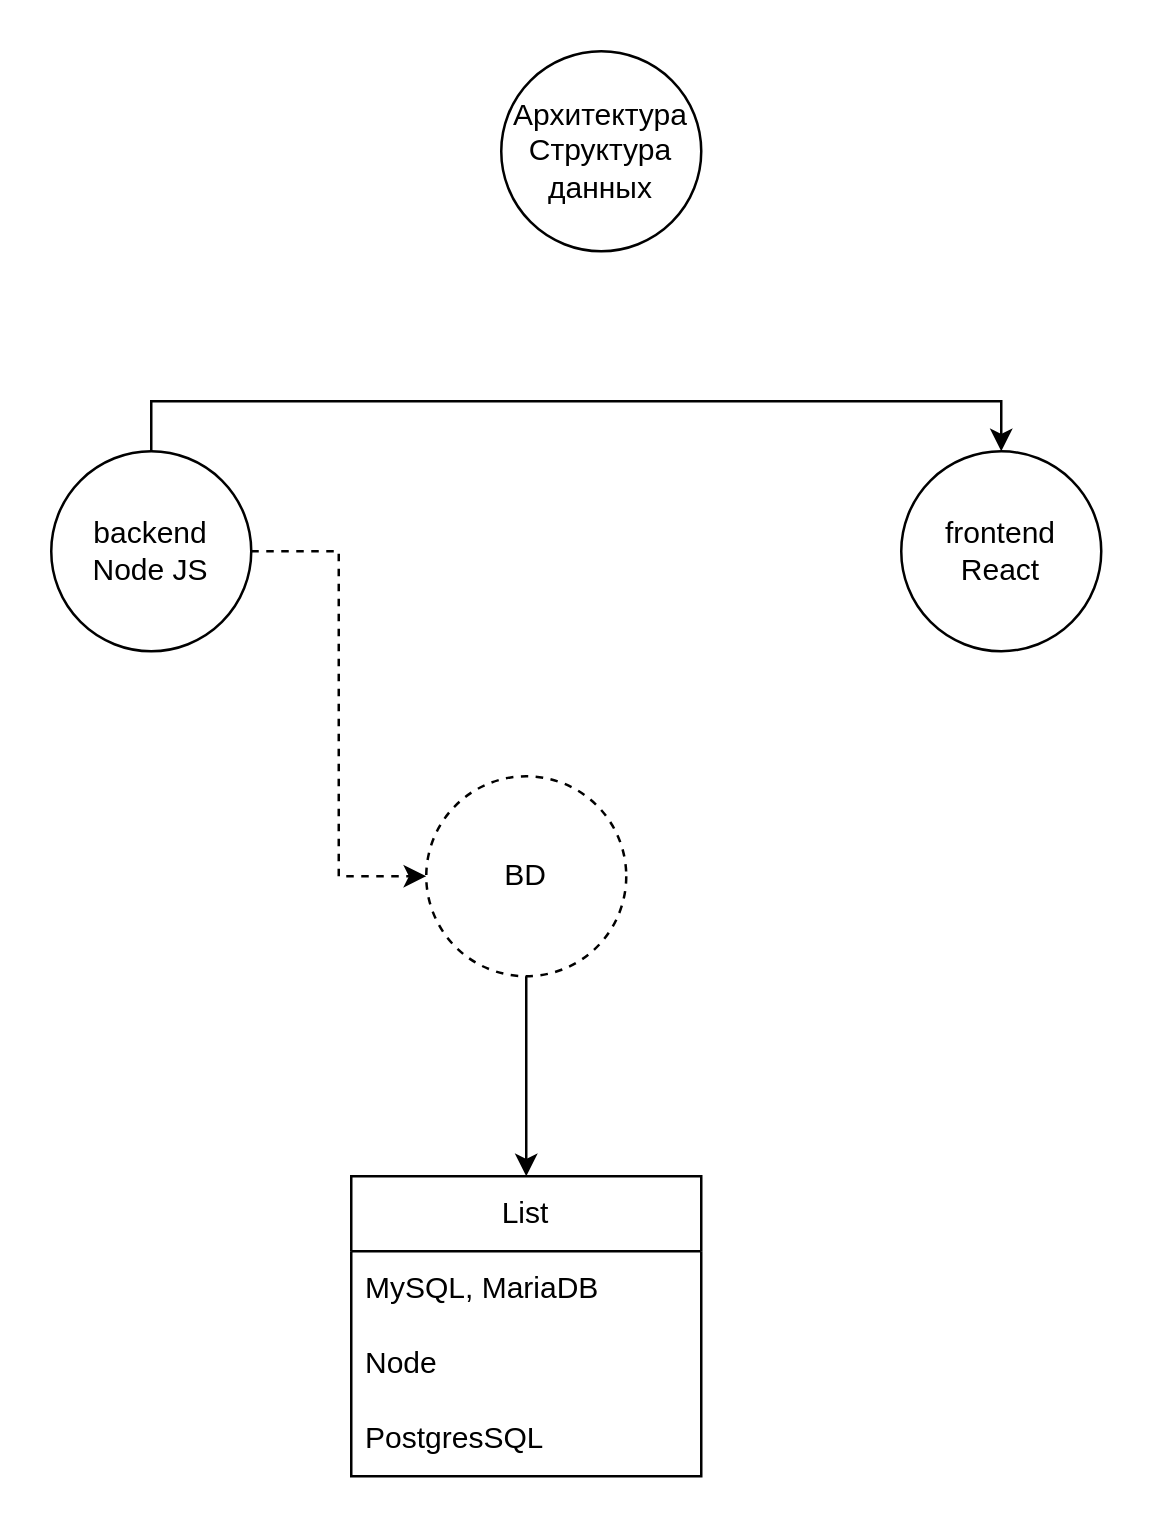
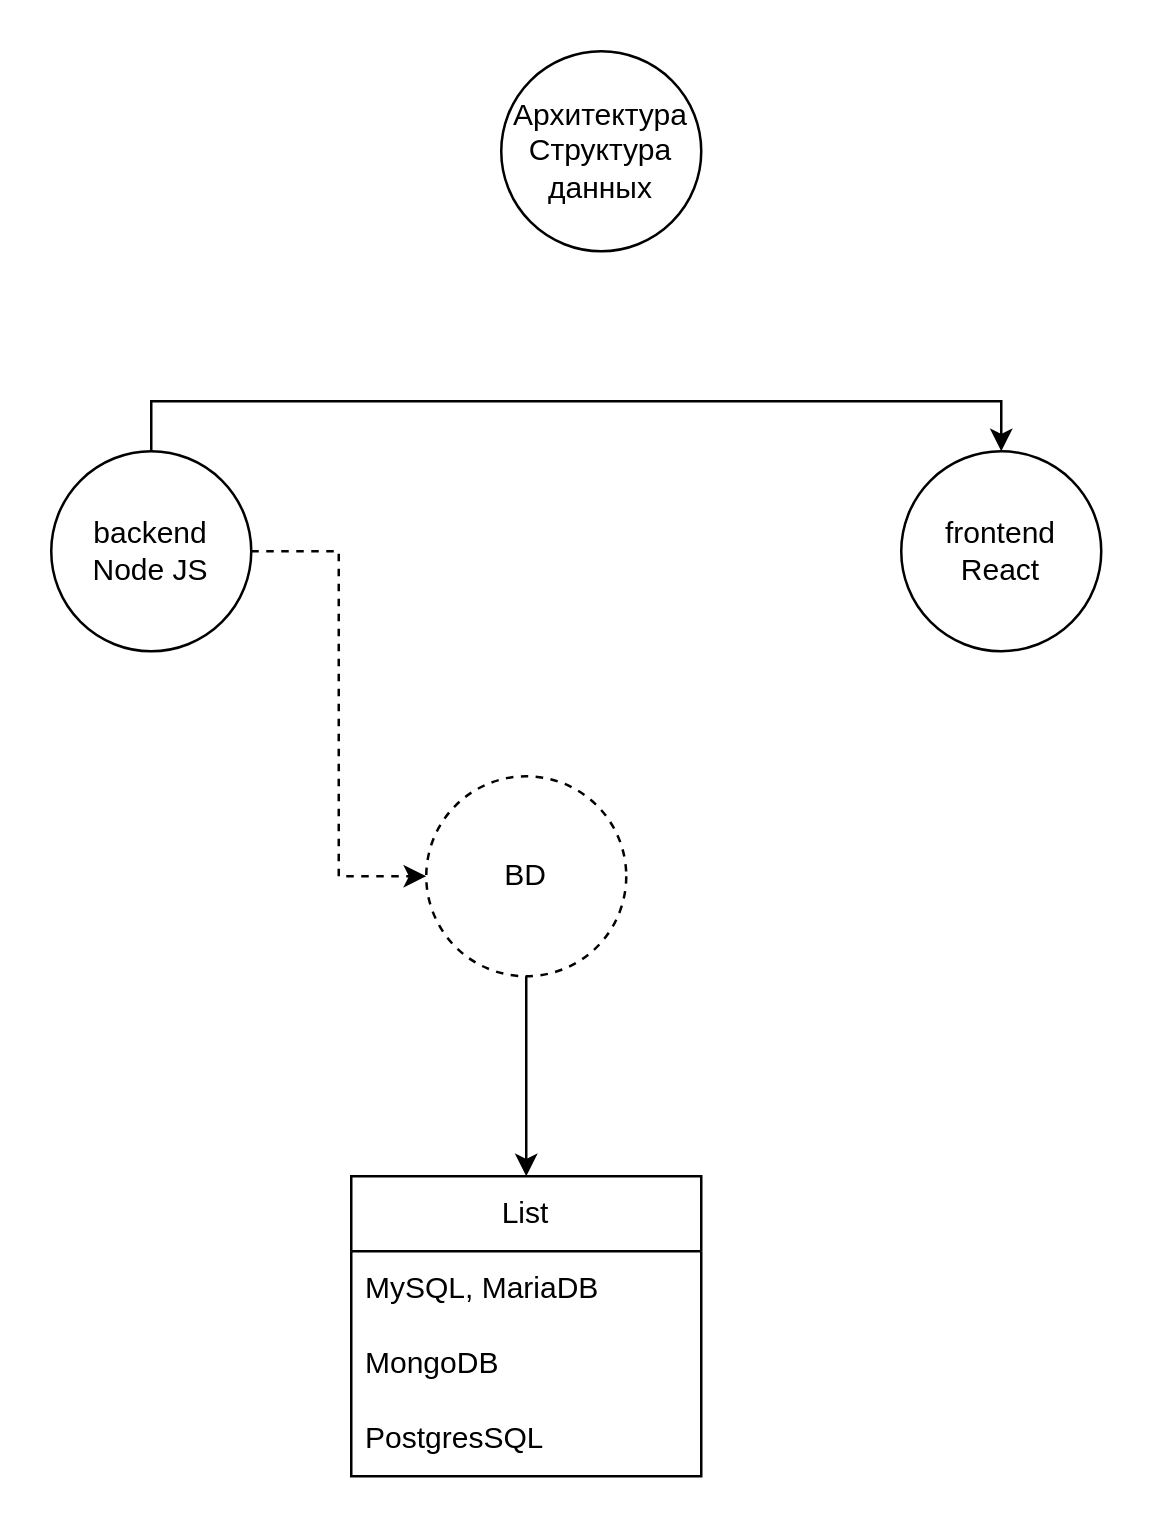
- <mxCell id="9" value="Node" style="text;strokeColor=none;fillColor=none;align=left;verticalAlign=middle;spacingLeft=4;spacingRight=4;overflow=hidden;points=[[0,0.5],[1,0.5]];portConstraint=eastwest;rotatable=0;whiteSpace=wrap;html=1;" vertex="1" parent="7"><mxGeometry y="60" width="140" height="30" as="geometry" /></mxCell>
+ <mxCell id="9" value="MongoDB" style="text;strokeColor=none;fillColor=none;align=left;verticalAlign=middle;spacingLeft=4;spacingRight=4;overflow=hidden;points=[[0,0.5],[1,0.5]];portConstraint=eastwest;rotatable=0;whiteSpace=wrap;html=1;" vertex="1" parent="7"><mxGeometry y="60" width="140" height="30" as="geometry" /></mxCell>
